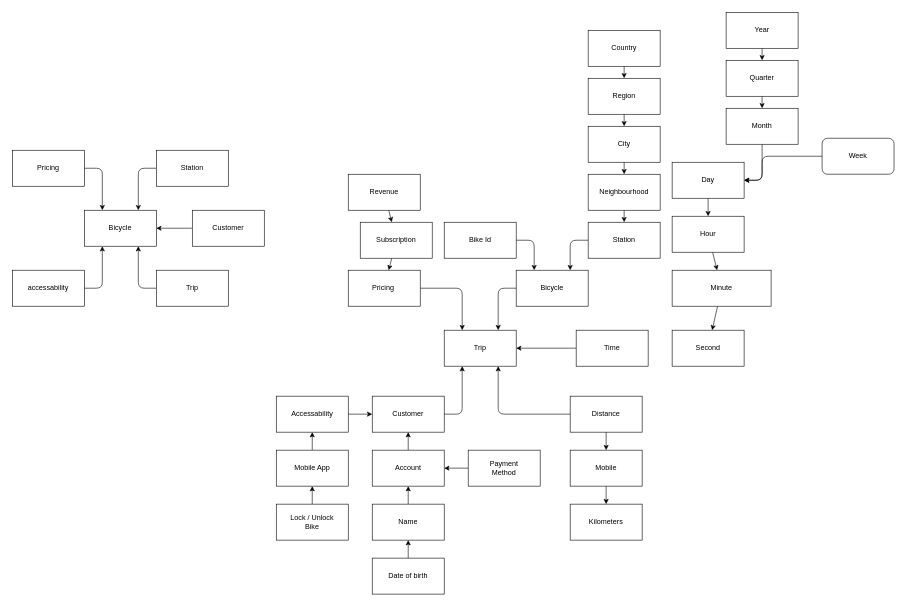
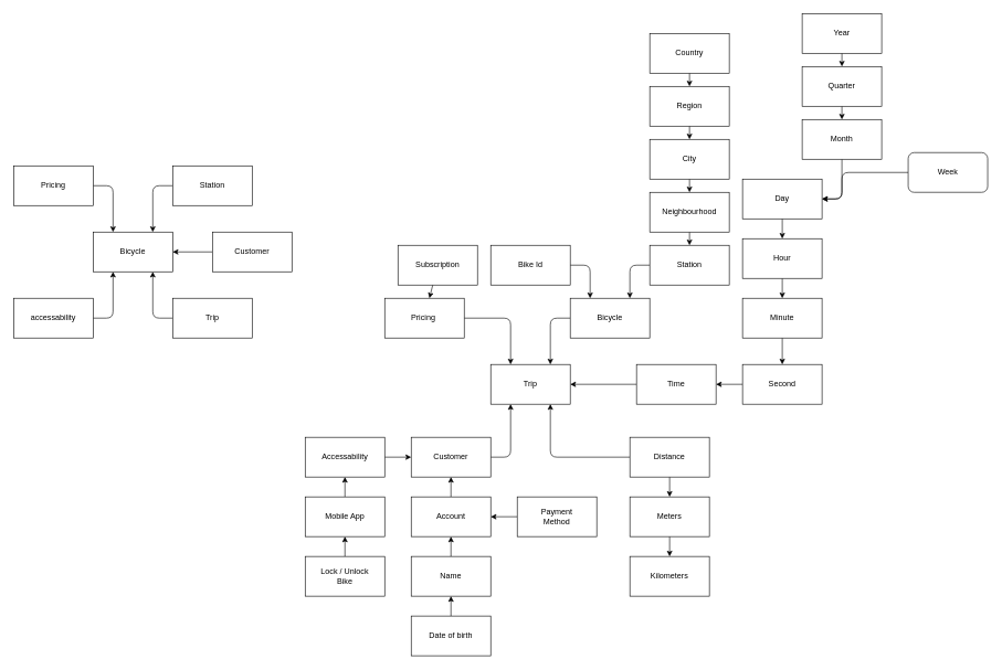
- <mxCell id="27" value="Revenue" style="whiteSpace=wrap;html=1;" parent="1" vertex="1"><mxGeometry x="580" y="290" width="120" height="60" as="geometry" /></mxCell>
- <mxCell id="26" value="" style="edgeStyle=none;html=1;" parent="1" source="27" target="23" edge="1"><mxGeometry relative="1" as="geometry" /></mxCell>
- <mxCell id="62" value="Minute" style="whiteSpace=wrap;html=1;" parent="1" vertex="1"><mxGeometry x="1120" y="450" width="165" height="60" as="geometry" /></mxCell>
+ <mxCell id="62" value="Minute" style="whiteSpace=wrap;html=1;" parent="1" vertex="1"><mxGeometry x="1120" y="450" width="120" height="60" as="geometry" /></mxCell>
+ <mxCell id="63" value="" style="edgeStyle=none;html=1;" parent="1" source="64" target="58" edge="1"><mxGeometry relative="1" as="geometry" /></mxCell>
- <mxCell id="72" value="Mobile" style="whiteSpace=wrap;html=1;" vertex="1" parent="1"><mxGeometry x="950" y="750" width="120" height="60" as="geometry" /></mxCell>
+ <mxCell id="72" value="Meters" style="whiteSpace=wrap;html=1;" vertex="1" parent="1"><mxGeometry x="950" y="750" width="120" height="60" as="geometry" /></mxCell>
